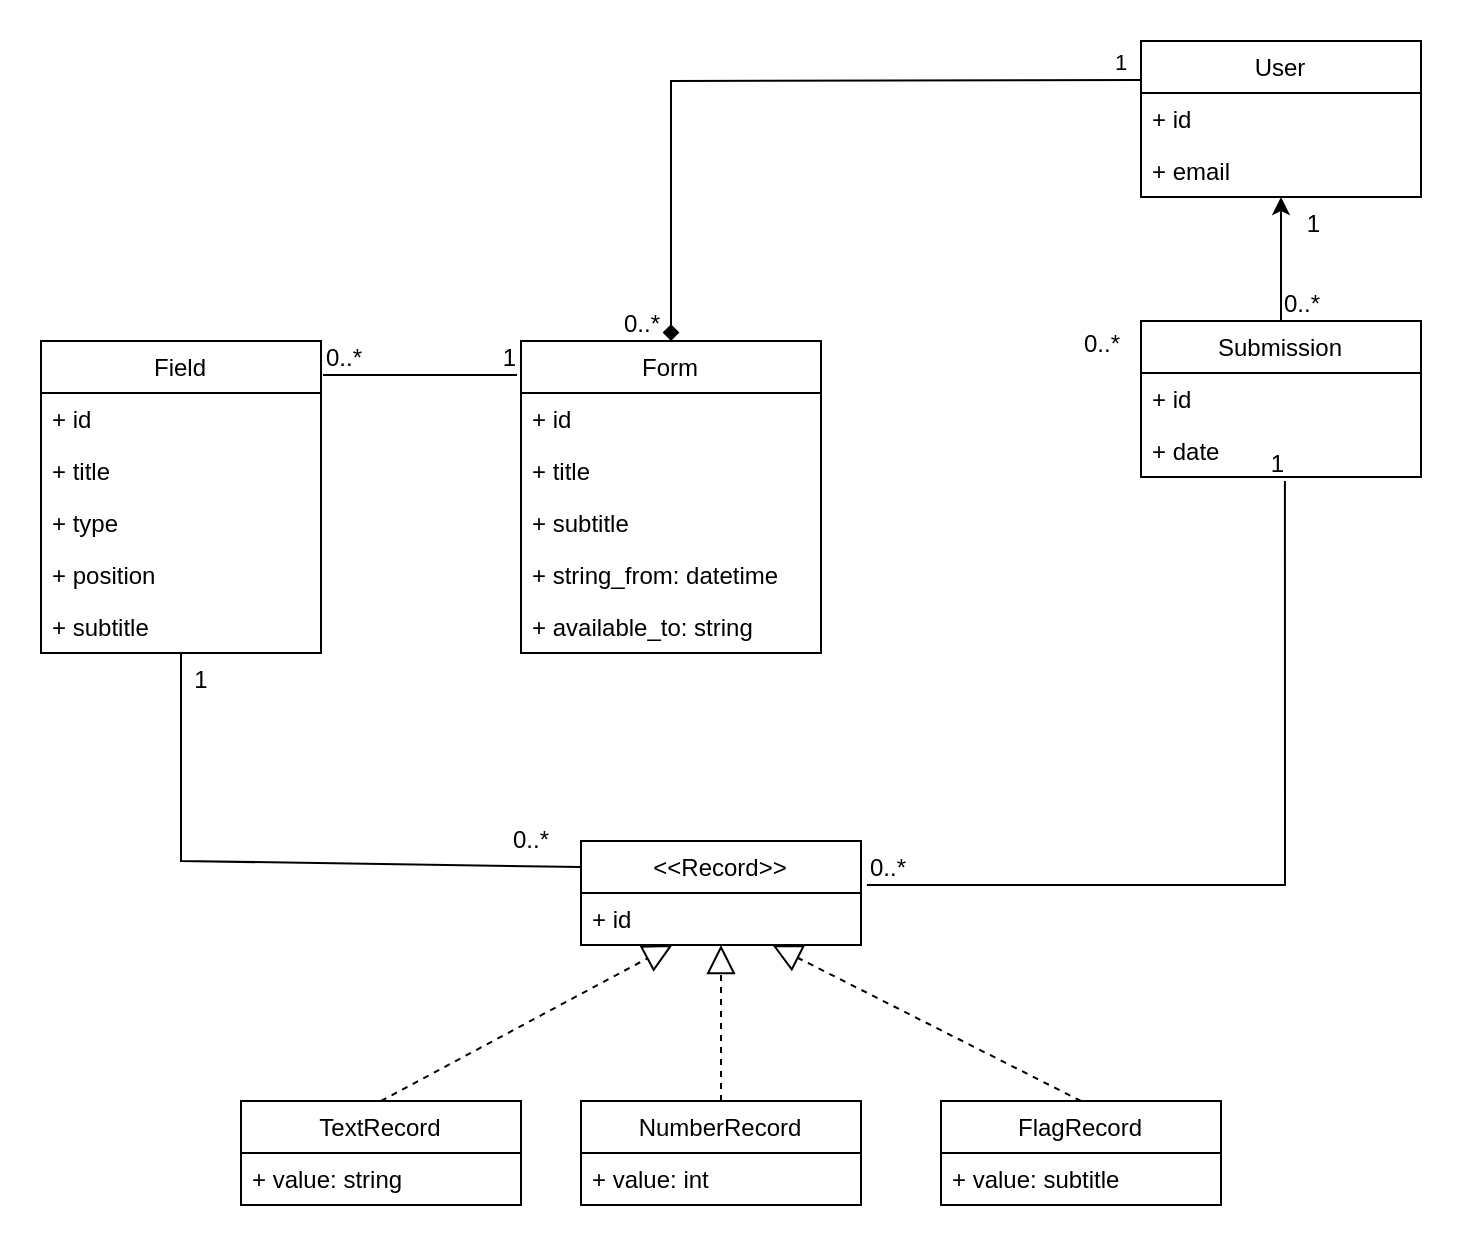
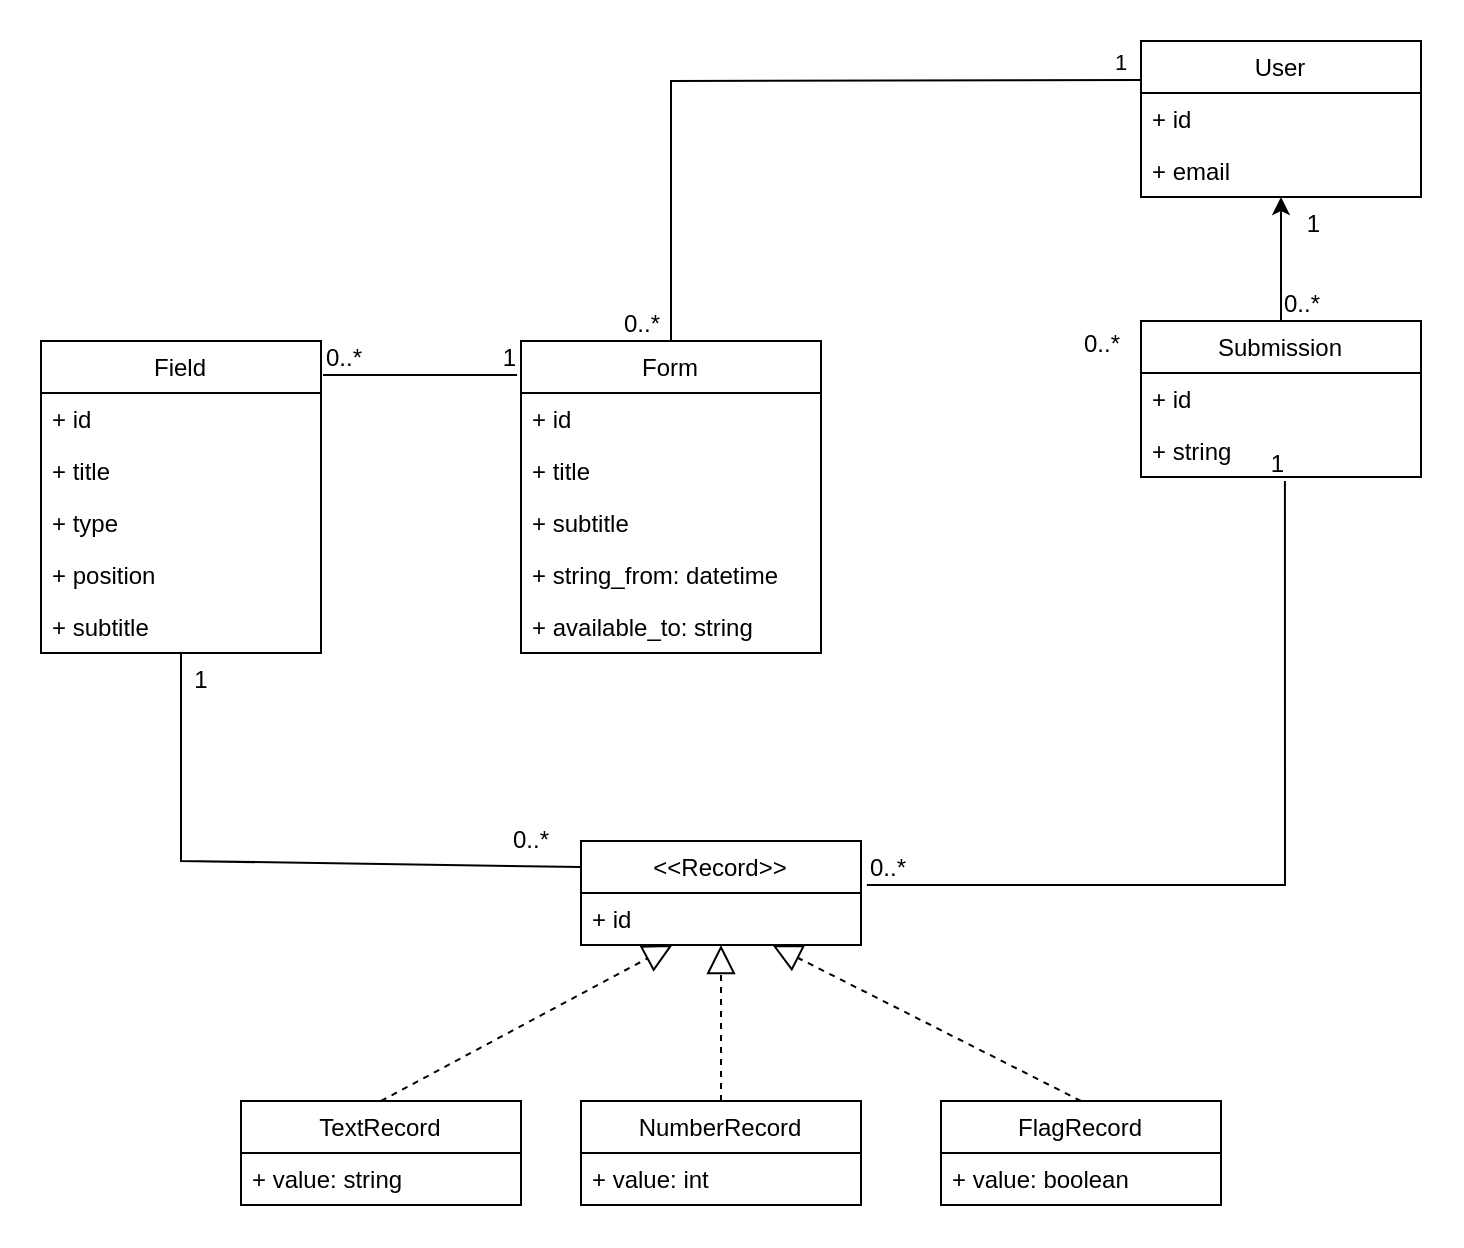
- <mxCell id="44" value="" style="endArrow=diamond;html=1;rounded=0;exitX=0;exitY=0.25;exitDx=0;exitDy=0;entryX=0.5;entryY=0;entryDx=0;entryDy=0;" edge="1" parent="1" source="8" target="2"><mxGeometry relative="1" as="geometry"><mxPoint x="270" y="370" as="sourcePoint" /><mxPoint x="430" y="370" as="targetPoint" /><Array as="points"><mxPoint x="335" y="40" /></Array></mxGeometry></mxCell>
+ <mxCell id="44" value="" style="endArrow=none;html=1;rounded=0;exitX=0;exitY=0.25;exitDx=0;exitDy=0;entryX=0.5;entryY=0;entryDx=0;entryDy=0;" edge="1" parent="1" source="8" target="2"><mxGeometry relative="1" as="geometry"><mxPoint x="270" y="370" as="sourcePoint" /><mxPoint x="430" y="370" as="targetPoint" /><Array as="points"><mxPoint x="335" y="40" /></Array></mxGeometry></mxCell>
- <mxCell id="30" value="+ date" style="text;strokeColor=none;fillColor=none;align=left;verticalAlign=top;spacingLeft=4;spacingRight=4;overflow=hidden;rotatable=0;points=[[0,0.5],[1,0.5]];portConstraint=eastwest;" vertex="1" parent="28"><mxGeometry y="52" width="140" height="26" as="geometry" /></mxCell>
+ <mxCell id="30" value="+ string" style="text;strokeColor=none;fillColor=none;align=left;verticalAlign=top;spacingLeft=4;spacingRight=4;overflow=hidden;rotatable=0;points=[[0,0.5],[1,0.5]];portConstraint=eastwest;" vertex="1" parent="28"><mxGeometry y="52" width="140" height="26" as="geometry" /></mxCell>
- <mxCell id="24" value="+ value: subtitle" style="text;strokeColor=none;fillColor=none;align=left;verticalAlign=top;spacingLeft=4;spacingRight=4;overflow=hidden;rotatable=0;points=[[0,0.5],[1,0.5]];portConstraint=eastwest;" vertex="1" parent="23"><mxGeometry y="26" width="140" height="26" as="geometry" /></mxCell>
+ <mxCell id="24" value="+ value: boolean" style="text;strokeColor=none;fillColor=none;align=left;verticalAlign=top;spacingLeft=4;spacingRight=4;overflow=hidden;rotatable=0;points=[[0,0.5],[1,0.5]];portConstraint=eastwest;" vertex="1" parent="23"><mxGeometry y="26" width="140" height="26" as="geometry" /></mxCell>
